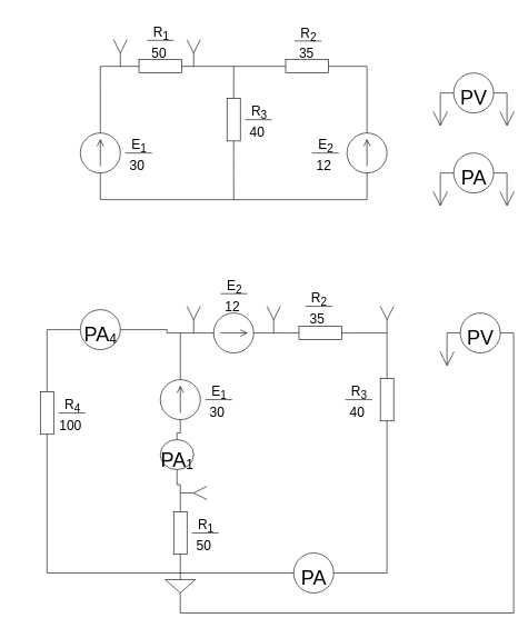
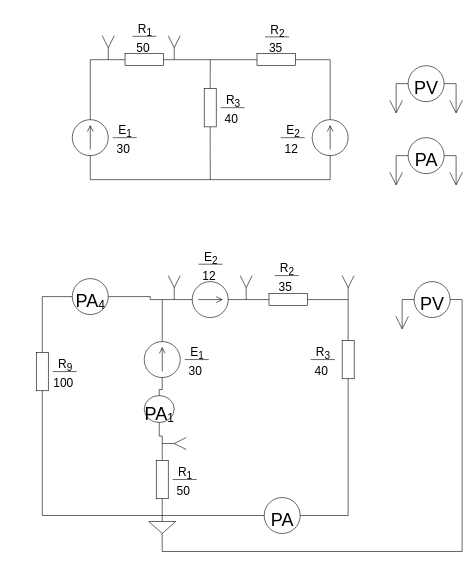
- <mxCell id="114" value="&lt;font style=&quot;font-size: 20px;&quot;&gt;R&lt;sub&gt;4&lt;/sub&gt;&lt;/font&gt;" style="text;html=1;align=center;verticalAlign=middle;resizable=0;points=[];autosize=1;strokeColor=none;fillColor=none;fontSize=30;" vertex="1" parent="113"><mxGeometry width="50" height="50" as="geometry" /></mxCell>
+ <mxCell id="114" value="&lt;font style=&quot;font-size: 20px;&quot;&gt;R&lt;sub&gt;9&lt;/sub&gt;&lt;/font&gt;" style="text;html=1;align=center;verticalAlign=middle;resizable=0;points=[];autosize=1;strokeColor=none;fillColor=none;fontSize=30;" vertex="1" parent="113"><mxGeometry width="50" height="50" as="geometry" /></mxCell>
